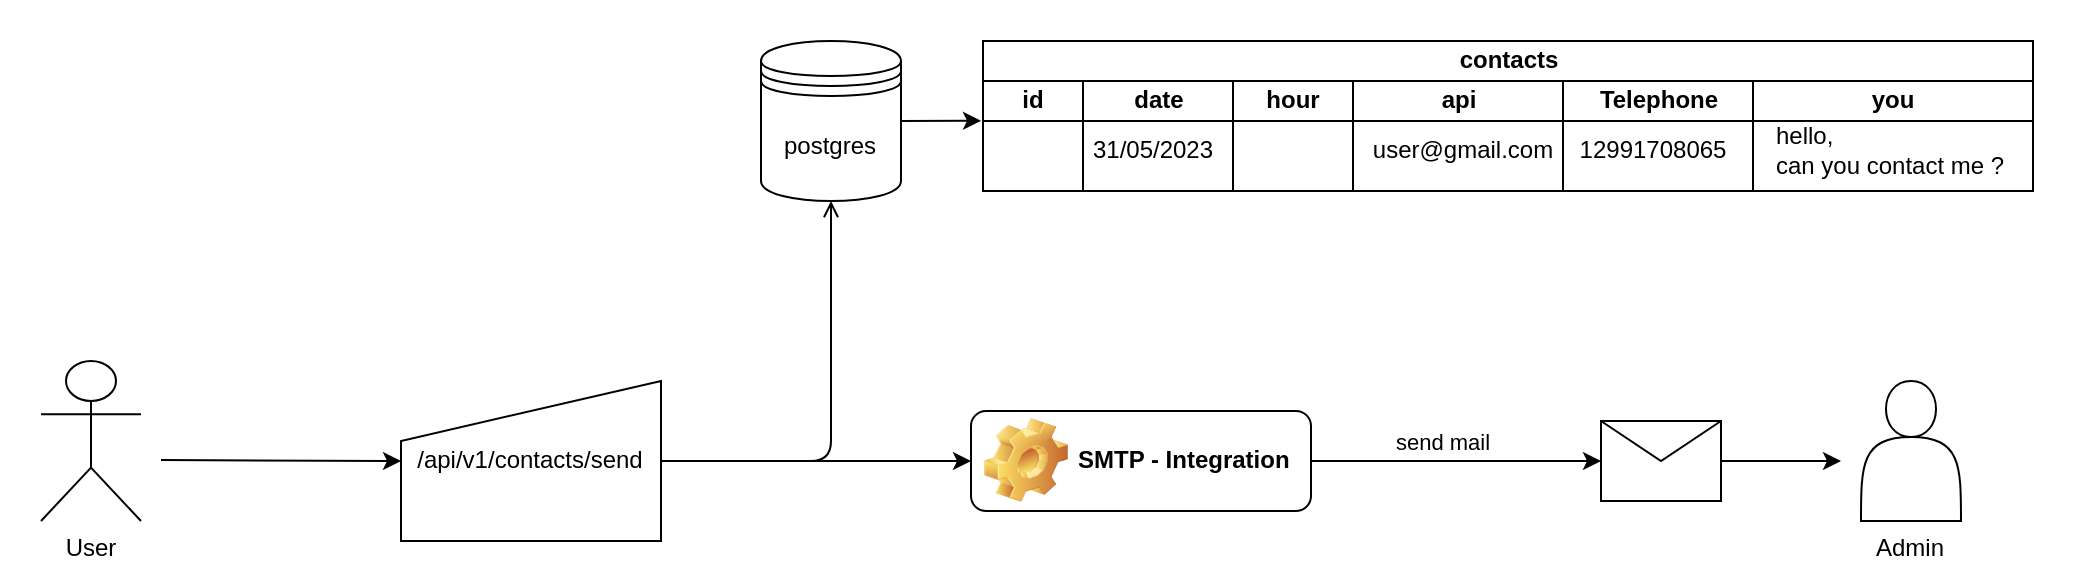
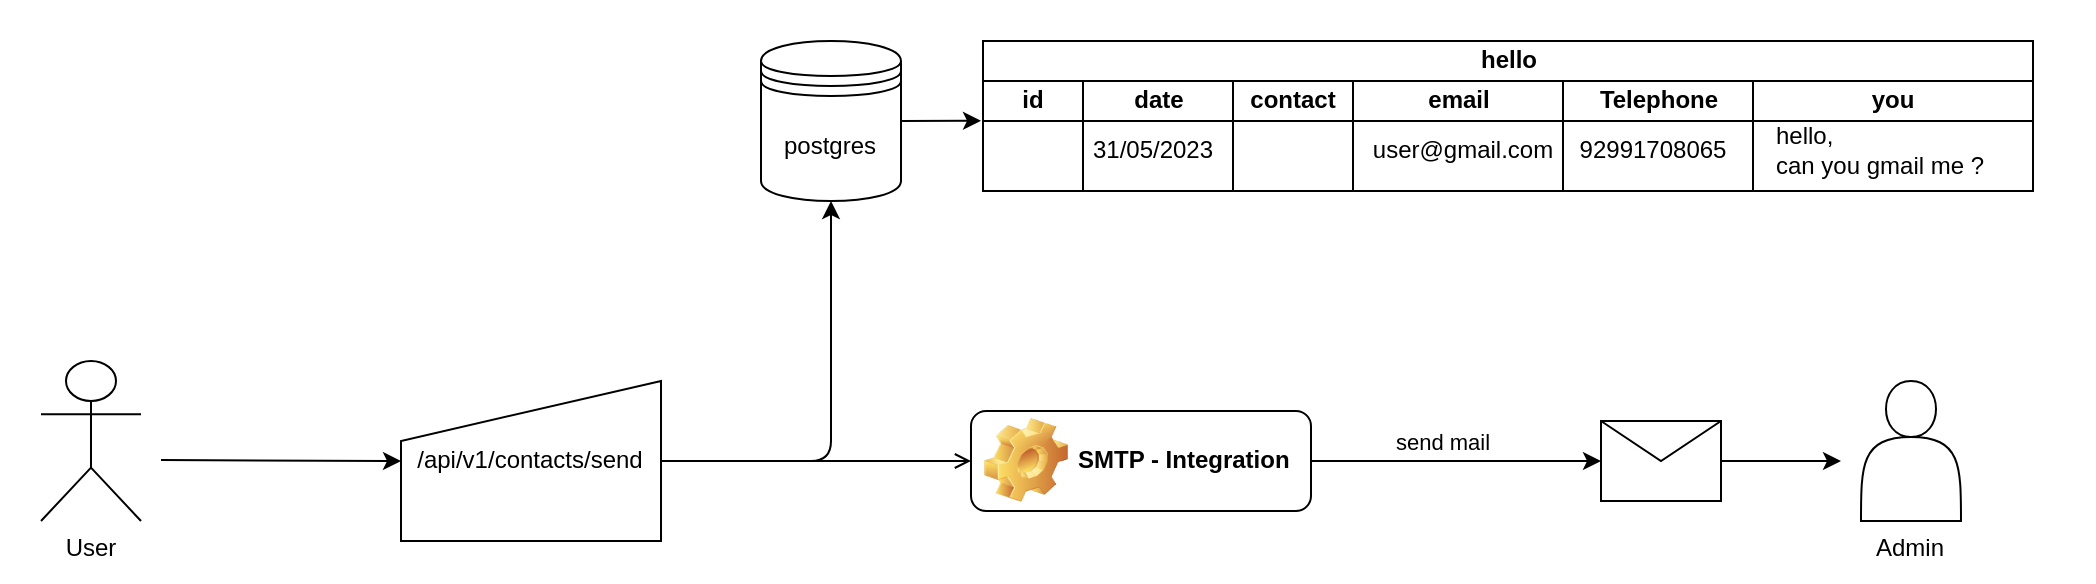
- <mxCell id="9" value="contacts" style="swimlane;childLayout=stackLayout;resizeParent=1;resizeParentMax=0;startSize=20;html=1;" parent="1" vertex="1"><mxGeometry x="491" y="20" width="525" height="75" as="geometry"><mxRectangle x="500" y="35" width="90" height="30" as="alternateBounds" /></mxGeometry></mxCell>
+ <mxCell id="9" value="hello" style="swimlane;childLayout=stackLayout;resizeParent=1;resizeParentMax=0;startSize=20;html=1;" parent="1" vertex="1"><mxGeometry x="491" y="20" width="525" height="75" as="geometry"><mxRectangle x="500" y="35" width="90" height="30" as="alternateBounds" /></mxGeometry></mxCell>
- <mxCell id="13" value="hour" style="swimlane;startSize=20;html=1;" parent="9" vertex="1"><mxGeometry x="125" y="20" width="60" height="55" as="geometry" /></mxCell>
+ <mxCell id="13" value="contact" style="swimlane;startSize=20;html=1;" parent="9" vertex="1"><mxGeometry x="125" y="20" width="60" height="55" as="geometry" /></mxCell>
- <mxCell id="14" value="api" style="swimlane;startSize=20;html=1;" parent="9" vertex="1"><mxGeometry x="185" y="20" width="105" height="55" as="geometry" /></mxCell>
+ <mxCell id="14" value="email" style="swimlane;startSize=20;html=1;" parent="9" vertex="1"><mxGeometry x="185" y="20" width="105" height="55" as="geometry" /></mxCell>
- <mxCell id="17" value="12991708065" style="text;html=1;align=center;verticalAlign=middle;resizable=0;points=[];autosize=1;strokeColor=none;fillColor=none;" parent="16" vertex="1"><mxGeometry x="-5" y="20" width="100" height="30" as="geometry" /></mxCell>
+ <mxCell id="17" value="92991708065" style="text;html=1;align=center;verticalAlign=middle;resizable=0;points=[];autosize=1;strokeColor=none;fillColor=none;" parent="16" vertex="1"><mxGeometry x="-5" y="20" width="100" height="30" as="geometry" /></mxCell>
- <mxCell id="19" value="hello, &lt;br&gt;can you contact me ?" style="text;html=1;align=left;verticalAlign=middle;resizable=0;points=[];autosize=1;strokeColor=none;fillColor=none;" parent="18" vertex="1"><mxGeometry x="10" y="15" width="140" height="40" as="geometry" /></mxCell>
+ <mxCell id="19" value="hello, &lt;br&gt;can you gmail me ?" style="text;html=1;align=left;verticalAlign=middle;resizable=0;points=[];autosize=1;strokeColor=none;fillColor=none;" parent="18" vertex="1"><mxGeometry x="10" y="15" width="140" height="40" as="geometry" /></mxCell>
- <mxCell id="6" style="edgeStyle=none;html=1;entryX=0.5;entryY=1;entryDx=0;entryDy=0;exitX=1;exitY=0.5;exitDx=0;exitDy=0;endArrow=open;" parent="1" source="8" target="5" edge="1"><mxGeometry relative="1" as="geometry"><Array as="points"><mxPoint x="415" y="230" /></Array></mxGeometry></mxCell>
+ <mxCell id="6" style="edgeStyle=none;html=1;entryX=0.5;entryY=1;entryDx=0;entryDy=0;exitX=1;exitY=0.5;exitDx=0;exitDy=0;" parent="1" source="8" target="5" edge="1"><mxGeometry relative="1" as="geometry"><Array as="points"><mxPoint x="415" y="230" /></Array></mxGeometry></mxCell>
- <mxCell id="7" style="edgeStyle=none;html=1;entryX=0;entryY=0.5;entryDx=0;entryDy=0;" parent="1" source="8" target="22" edge="1"><mxGeometry relative="1" as="geometry" /></mxCell>
+ <mxCell id="7" style="edgeStyle=none;html=1;entryX=0;entryY=0.5;entryDx=0;entryDy=0;endArrow=open;" parent="1" source="8" target="22" edge="1"><mxGeometry relative="1" as="geometry" /></mxCell>
